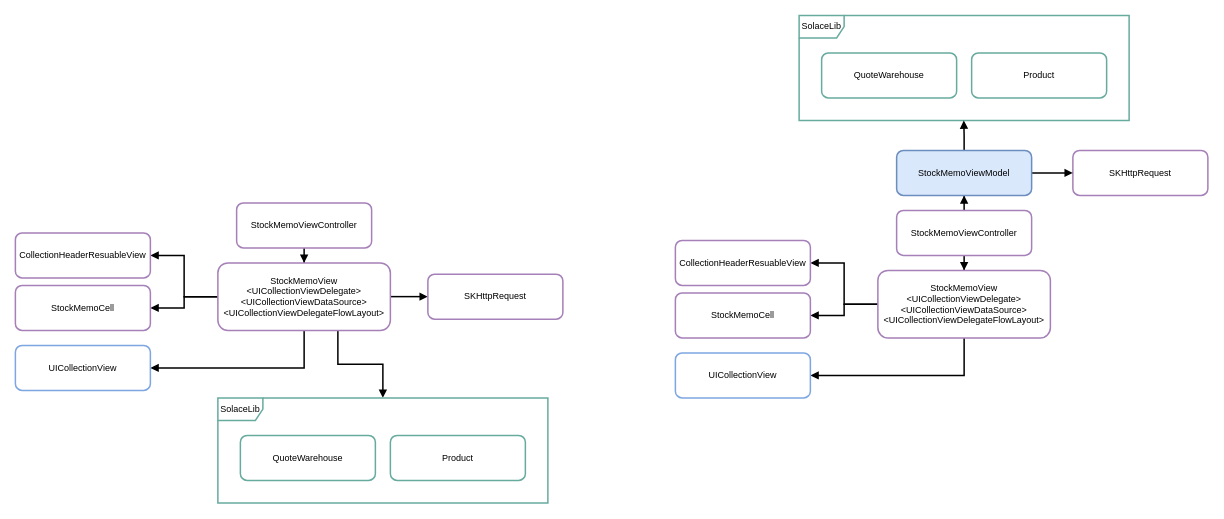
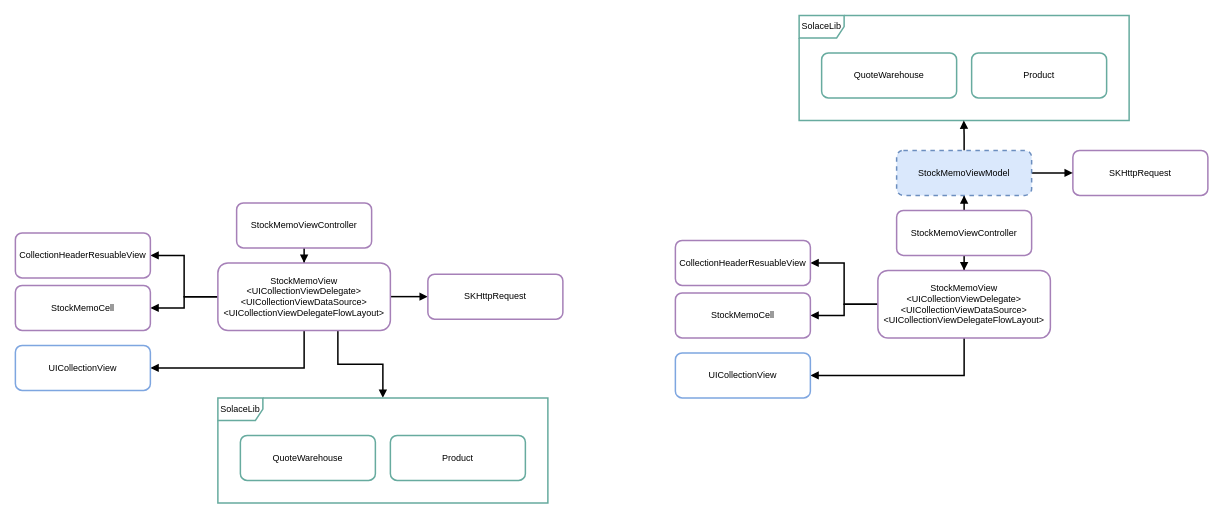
- <mxCell id="33" value="StockMemoViewModel" style="rounded=1;whiteSpace=wrap;html=1;strokeWidth=2;strokeColor=#6c8ebf;fillColor=#dae8fc;" vertex="1" parent="1"><mxGeometry x="1195" y="200" width="180" height="60" as="geometry" /></mxCell>
+ <mxCell id="33" value="StockMemoViewModel" style="rounded=1;whiteSpace=wrap;html=1;strokeWidth=2;strokeColor=#6c8ebf;fillColor=#dae8fc;dashed=1;" vertex="1" parent="1"><mxGeometry x="1195" y="200" width="180" height="60" as="geometry" /></mxCell>
